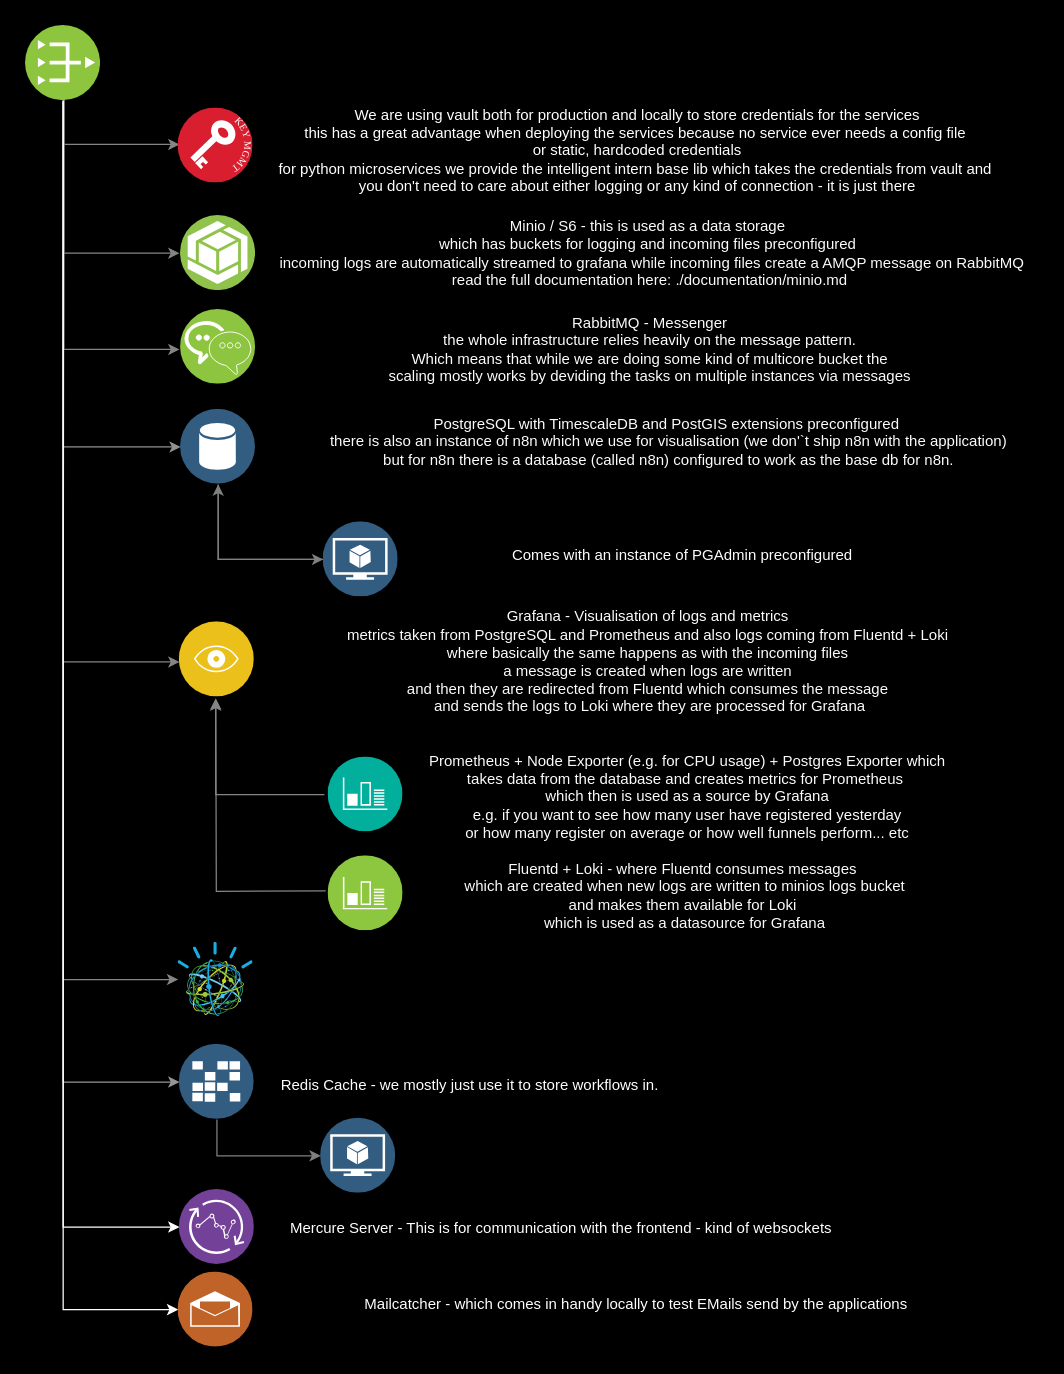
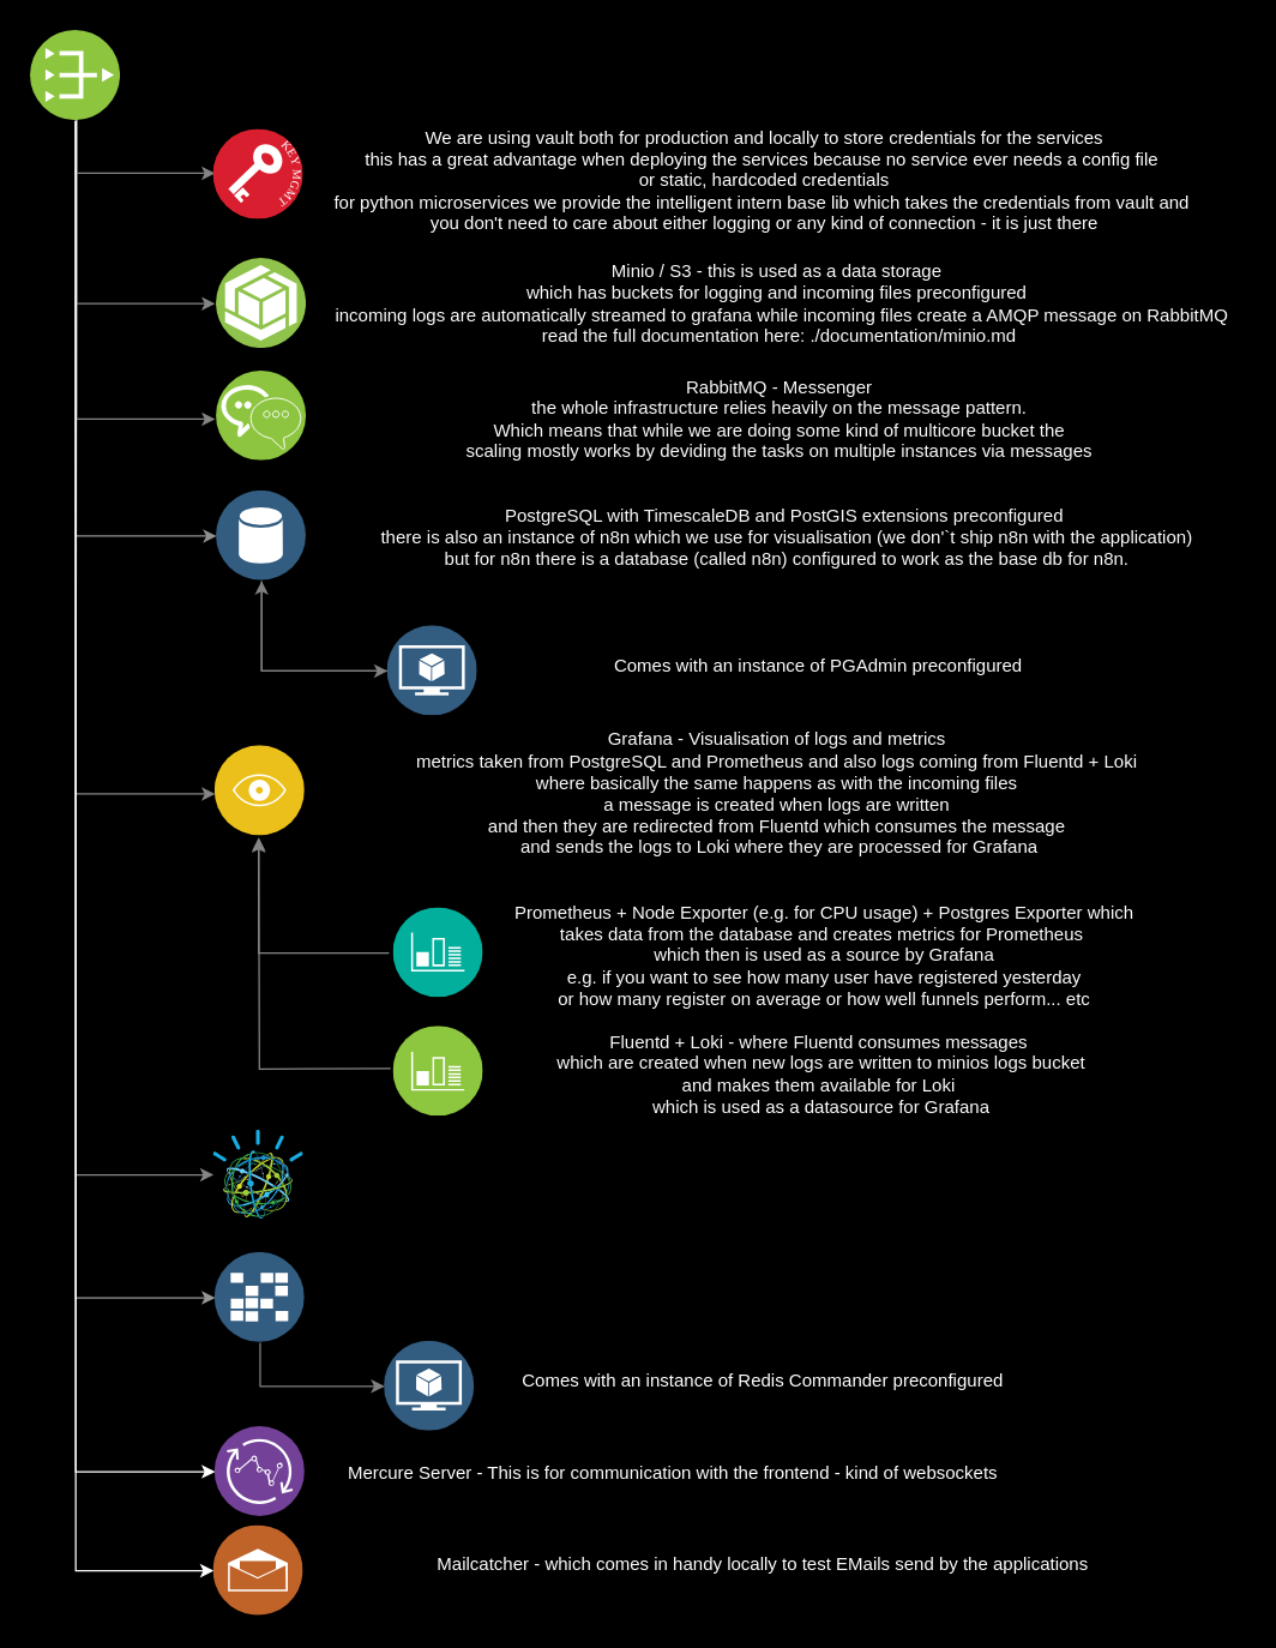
- <mxCell id="6" value="Minio / S6 - this is used as a data storage&amp;nbsp;&lt;div&gt;which has buckets for logging and incoming files preconfigured&amp;nbsp;&lt;br&gt;&amp;nbsp;incoming logs are automatically streamed to grafana while incoming files create a AMQP message on RabbitMQ&lt;br&gt;read the full documentation here: ./documentation/minio.md&lt;/div&gt;" style="text;html=1;align=center;verticalAlign=middle;resizable=0;points=[];autosize=1;strokeColor=none;fillColor=none;fontColor=#FCFCFC;labelBackgroundColor=#000000;" vertex="1" parent="1"><mxGeometry x="209" y="167" width="620" height="70" as="geometry" /></mxCell>
+ <mxCell id="6" value="Minio / S3 - this is used as a data storage&amp;nbsp;&lt;div&gt;which has buckets for logging and incoming files preconfigured&amp;nbsp;&lt;br&gt;&amp;nbsp;incoming logs are automatically streamed to grafana while incoming files create a AMQP message on RabbitMQ&lt;br&gt;read the full documentation here: ./documentation/minio.md&lt;/div&gt;" style="text;html=1;align=center;verticalAlign=middle;resizable=0;points=[];autosize=1;strokeColor=none;fillColor=none;fontColor=#FCFCFC;labelBackgroundColor=#000000;" vertex="1" parent="1"><mxGeometry x="209" y="167" width="620" height="70" as="geometry" /></mxCell>
- <mxCell id="8" value="PostgreSQL with TimescaleDB and PostGIS extensions preconfigured&amp;nbsp;&lt;div&gt;there is also an instance of n8n which we use for visualisation (we don'`t ship n8n with the application)&lt;br&gt;but for n8n there is a database (called n8n) configured to work as the base db for n8n.&lt;/div&gt;" style="text;html=1;align=center;verticalAlign=middle;resizable=0;points=[];autosize=1;strokeColor=none;fillColor=none;fontColor=#FCFCFC;labelBackgroundColor=#000000;" vertex="1" parent="1"><mxGeometry x="254" y="323" width="560" height="60" as="geometry" /></mxCell>
+ <mxCell id="8" value="PostgreSQL with TimescaleDB and PostGIS extensions preconfigured&amp;nbsp;&lt;div&gt;there is also an instance of n8n which we use for visualisation (we don'`t ship n8n with the application)&lt;br&gt;but for n8n there is a database (called n8n) configured to work as the base db for n8n.&lt;/div&gt;" style="text;html=1;align=center;verticalAlign=middle;resizable=0;points=[];autosize=1;strokeColor=none;fillColor=none;fontColor=#FCFCFC;labelBackgroundColor=#000000;" vertex="1" parent="1"><mxGeometry x="244" y="328" width="560" height="60" as="geometry" /></mxCell>
- <mxCell id="37" value="&lt;font style=&quot;background-color: rgb(0, 0, 0);&quot; color=&quot;#ffffff&quot;&gt;Redis Cache - we mostly just use it to store workflows in.&lt;/font&gt;" style="text;html=1;align=center;verticalAlign=middle;resizable=0;points=[];autosize=1;strokeColor=none;fillColor=none;" vertex="1" parent="1"><mxGeometry x="215" y="855" width="320" height="26" as="geometry" /></mxCell>
+ <mxCell id="36" value="&lt;font style=&quot;background-color: rgb(0, 0, 0);&quot; color=&quot;#ffffff&quot;&gt;Comes with an instance of Redis Commander preconfigured&lt;/font&gt;" style="text;html=1;align=center;verticalAlign=middle;resizable=0;points=[];autosize=1;strokeColor=none;fillColor=none;" vertex="1" parent="1"><mxGeometry x="338" y="908" width="339" height="26" as="geometry" /></mxCell>
